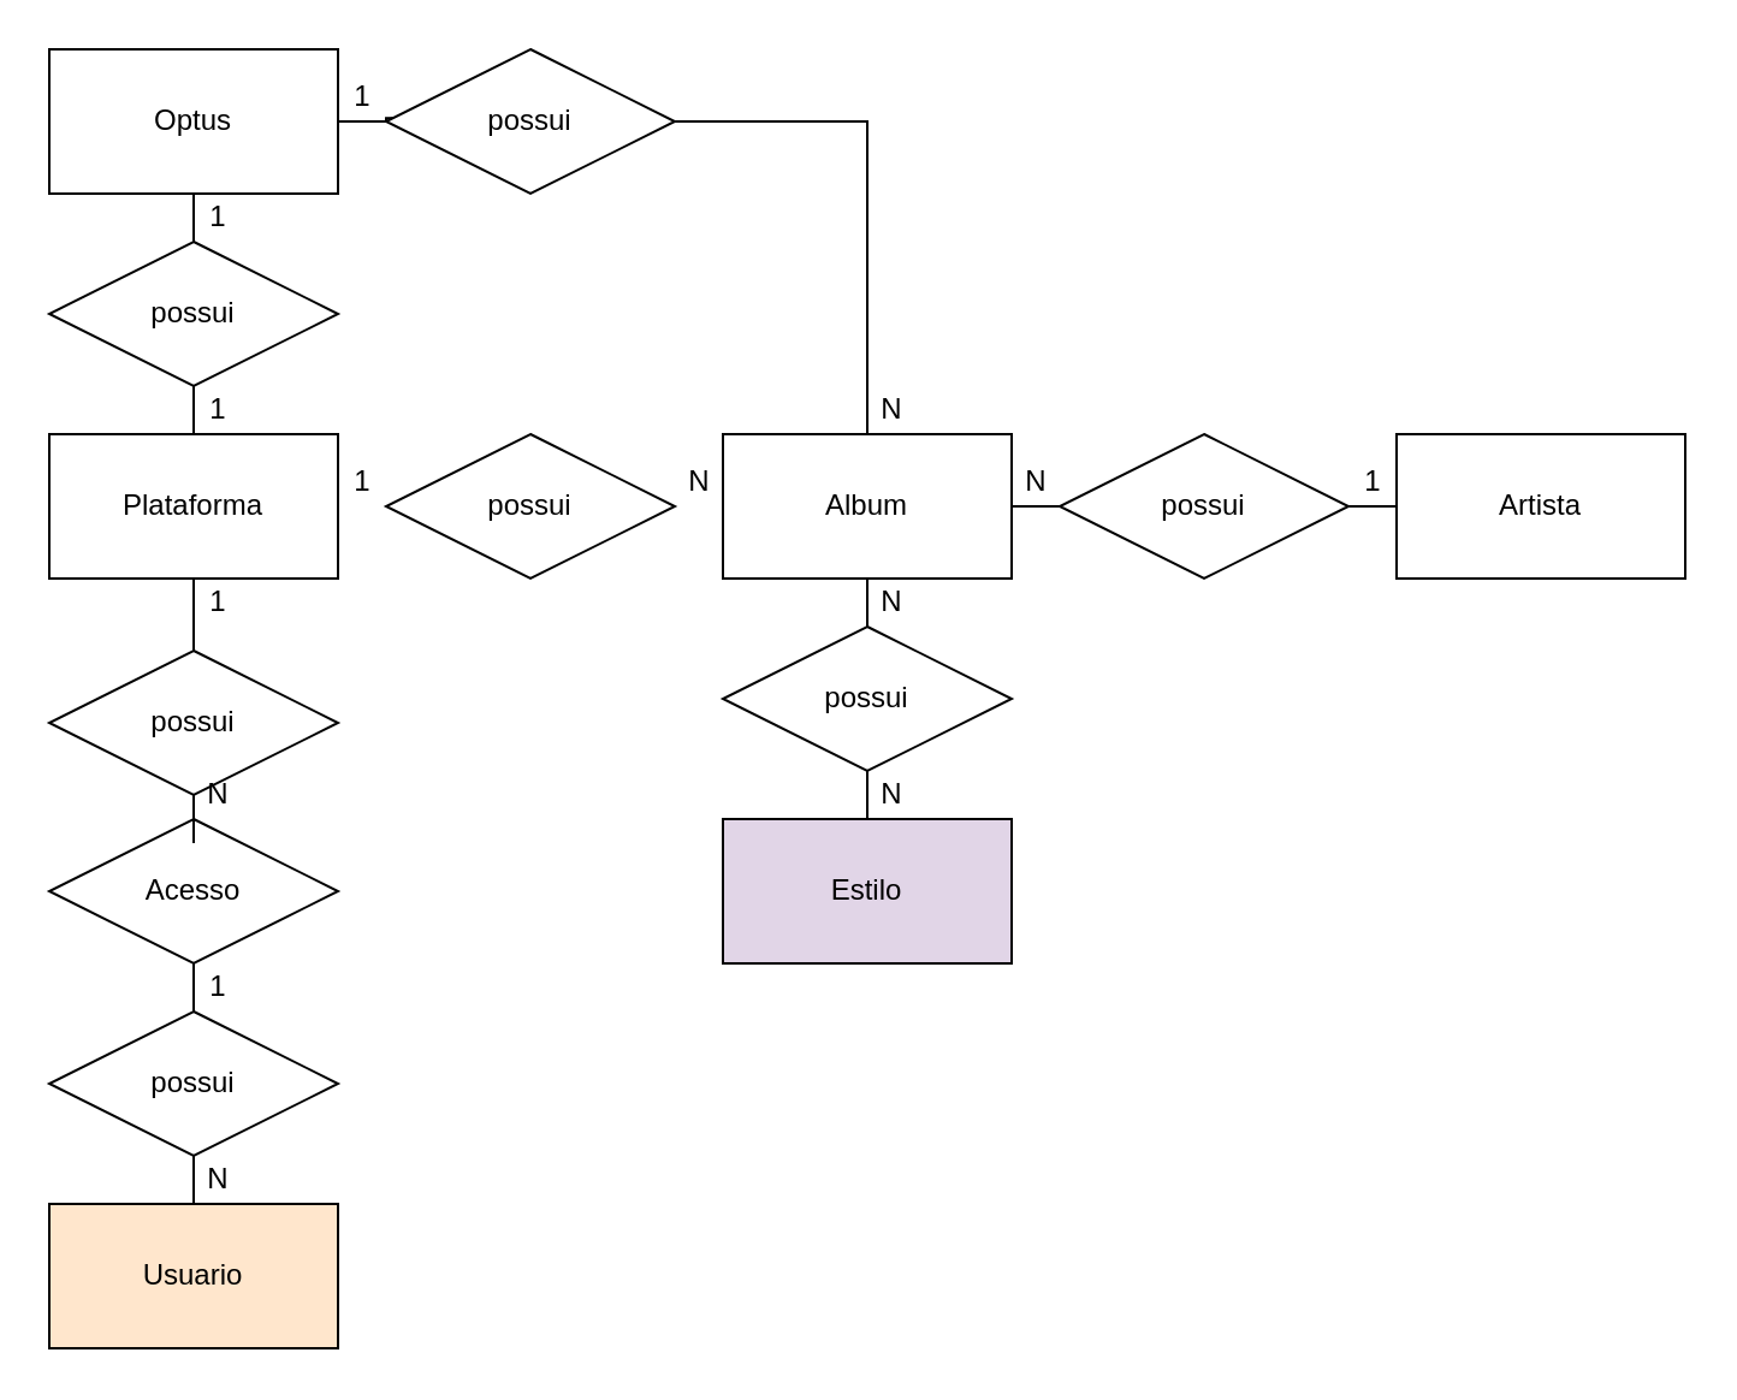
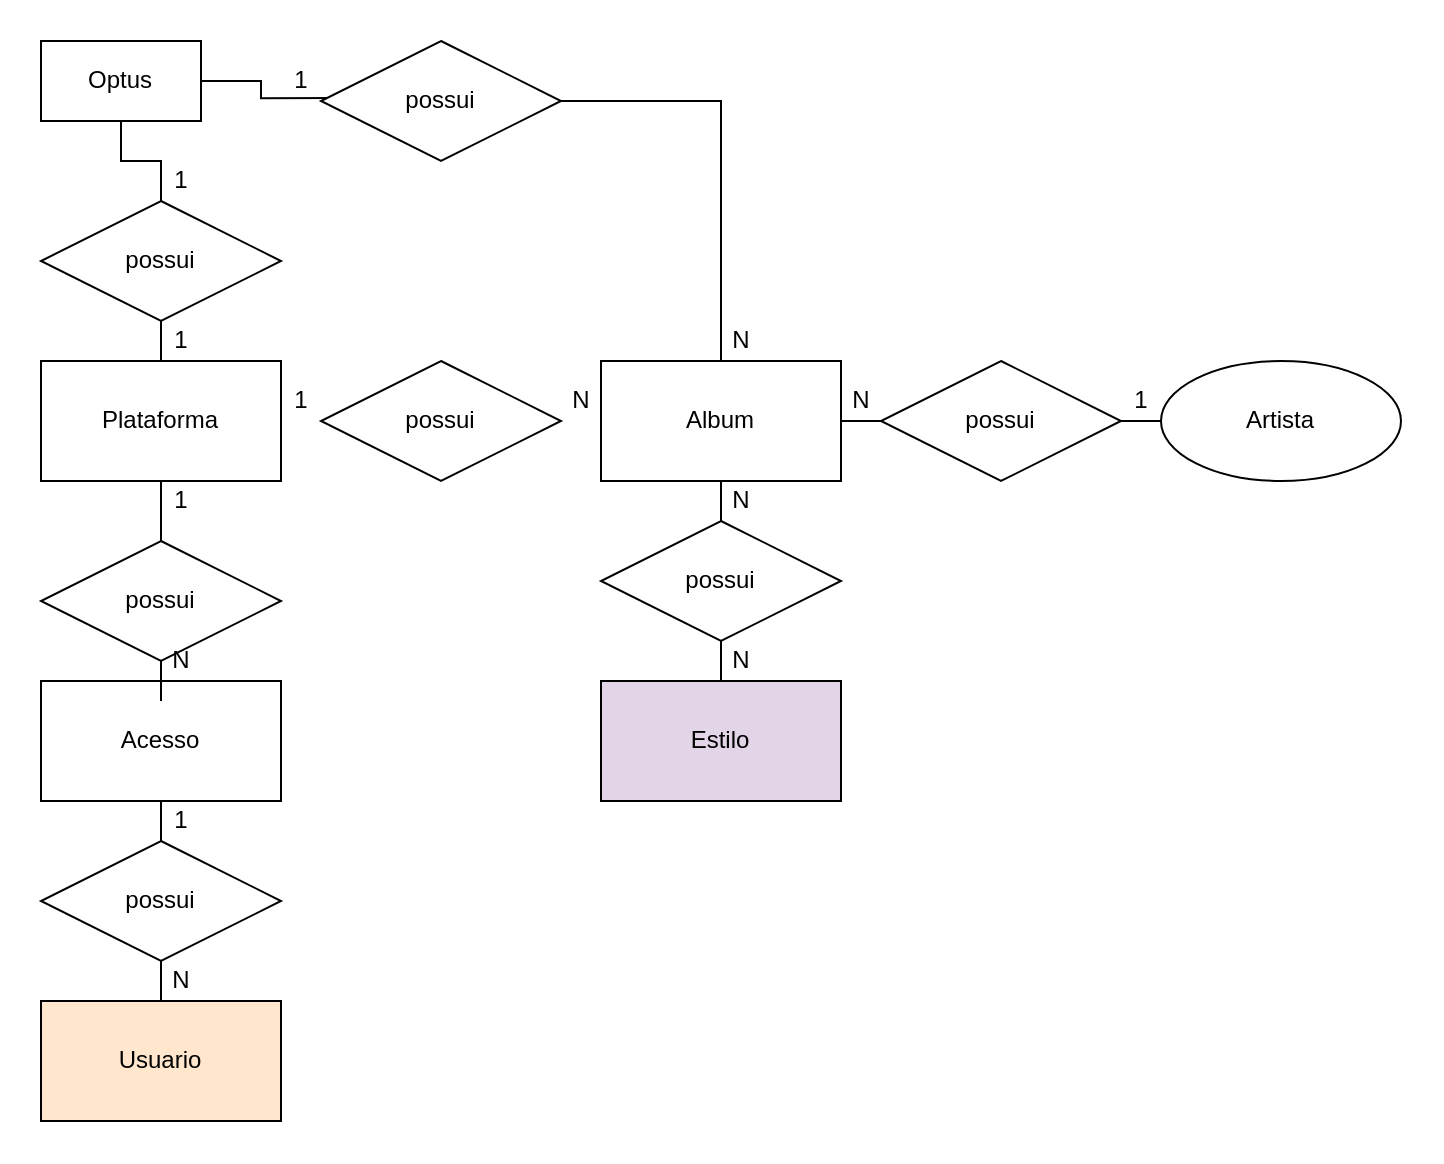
- <mxCell id="4" value="Optus" style="rounded=0;whiteSpace=wrap;html=1;" vertex="1" parent="1"><mxGeometry x="20" y="20" width="120" height="60" as="geometry" /></mxCell>
+ <mxCell id="4" value="Optus" style="rounded=0;whiteSpace=wrap;html=1;" vertex="1" parent="1"><mxGeometry x="20" y="20" width="80" height="40" as="geometry" /></mxCell>
- <mxCell id="5" value="Artista" style="rounded=0;whiteSpace=wrap;html=1;" vertex="1" parent="1"><mxGeometry x="580" y="180" width="120" height="60" as="geometry" /></mxCell>
+ <mxCell id="5" value="Artista" style="ellipse;whiteSpace=wrap;html=1;" vertex="1" parent="1"><mxGeometry x="580" y="180" width="120" height="60" as="geometry" /></mxCell>
- <mxCell id="21" value="Acesso" style="rhombus;whiteSpace=wrap;html=1;" vertex="1" parent="1"><mxGeometry x="20" y="340" width="120" height="60" as="geometry" /></mxCell>
+ <mxCell id="21" value="Acesso" style="rounded=0;whiteSpace=wrap;html=1;" vertex="1" parent="1"><mxGeometry x="20" y="340" width="120" height="60" as="geometry" /></mxCell>
